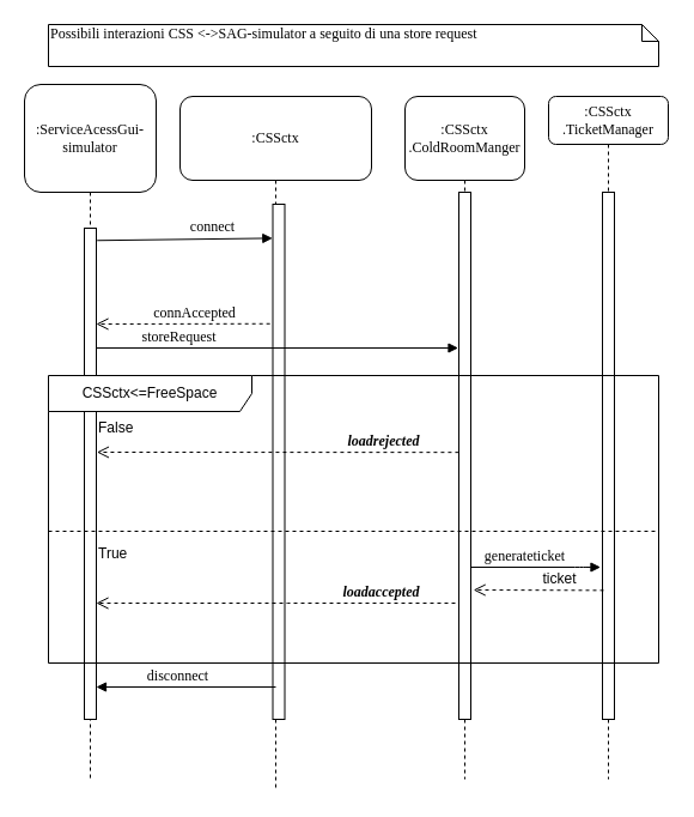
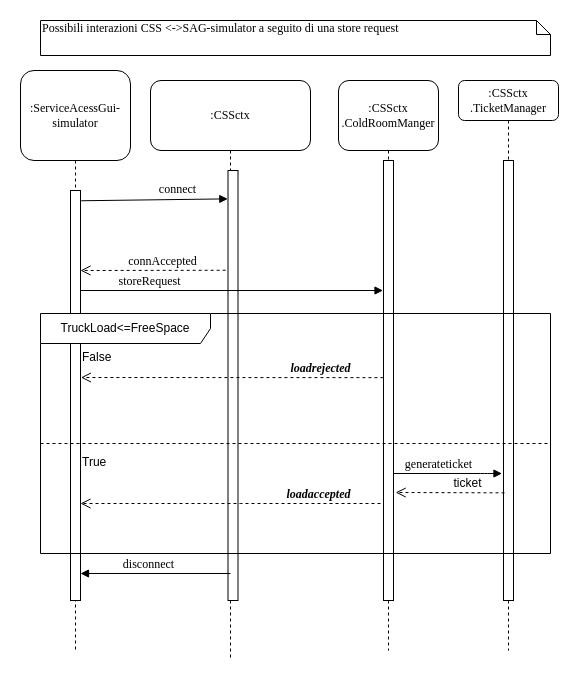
- <mxCell id="13" value="CSSctx&amp;lt;=FreeSpace" style="shape=umlFrame;whiteSpace=wrap;html=1;pointerEvents=0;recursiveResize=0;container=1;collapsible=0;width=170;" parent="1" vertex="1"><mxGeometry x="40" y="313" width="510" height="240" as="geometry" /></mxCell>
+ <mxCell id="13" value="TruckLoad&amp;lt;=FreeSpace" style="shape=umlFrame;whiteSpace=wrap;html=1;pointerEvents=0;recursiveResize=0;container=1;collapsible=0;width=170;" parent="1" vertex="1"><mxGeometry x="40" y="313" width="510" height="240" as="geometry" /></mxCell>
